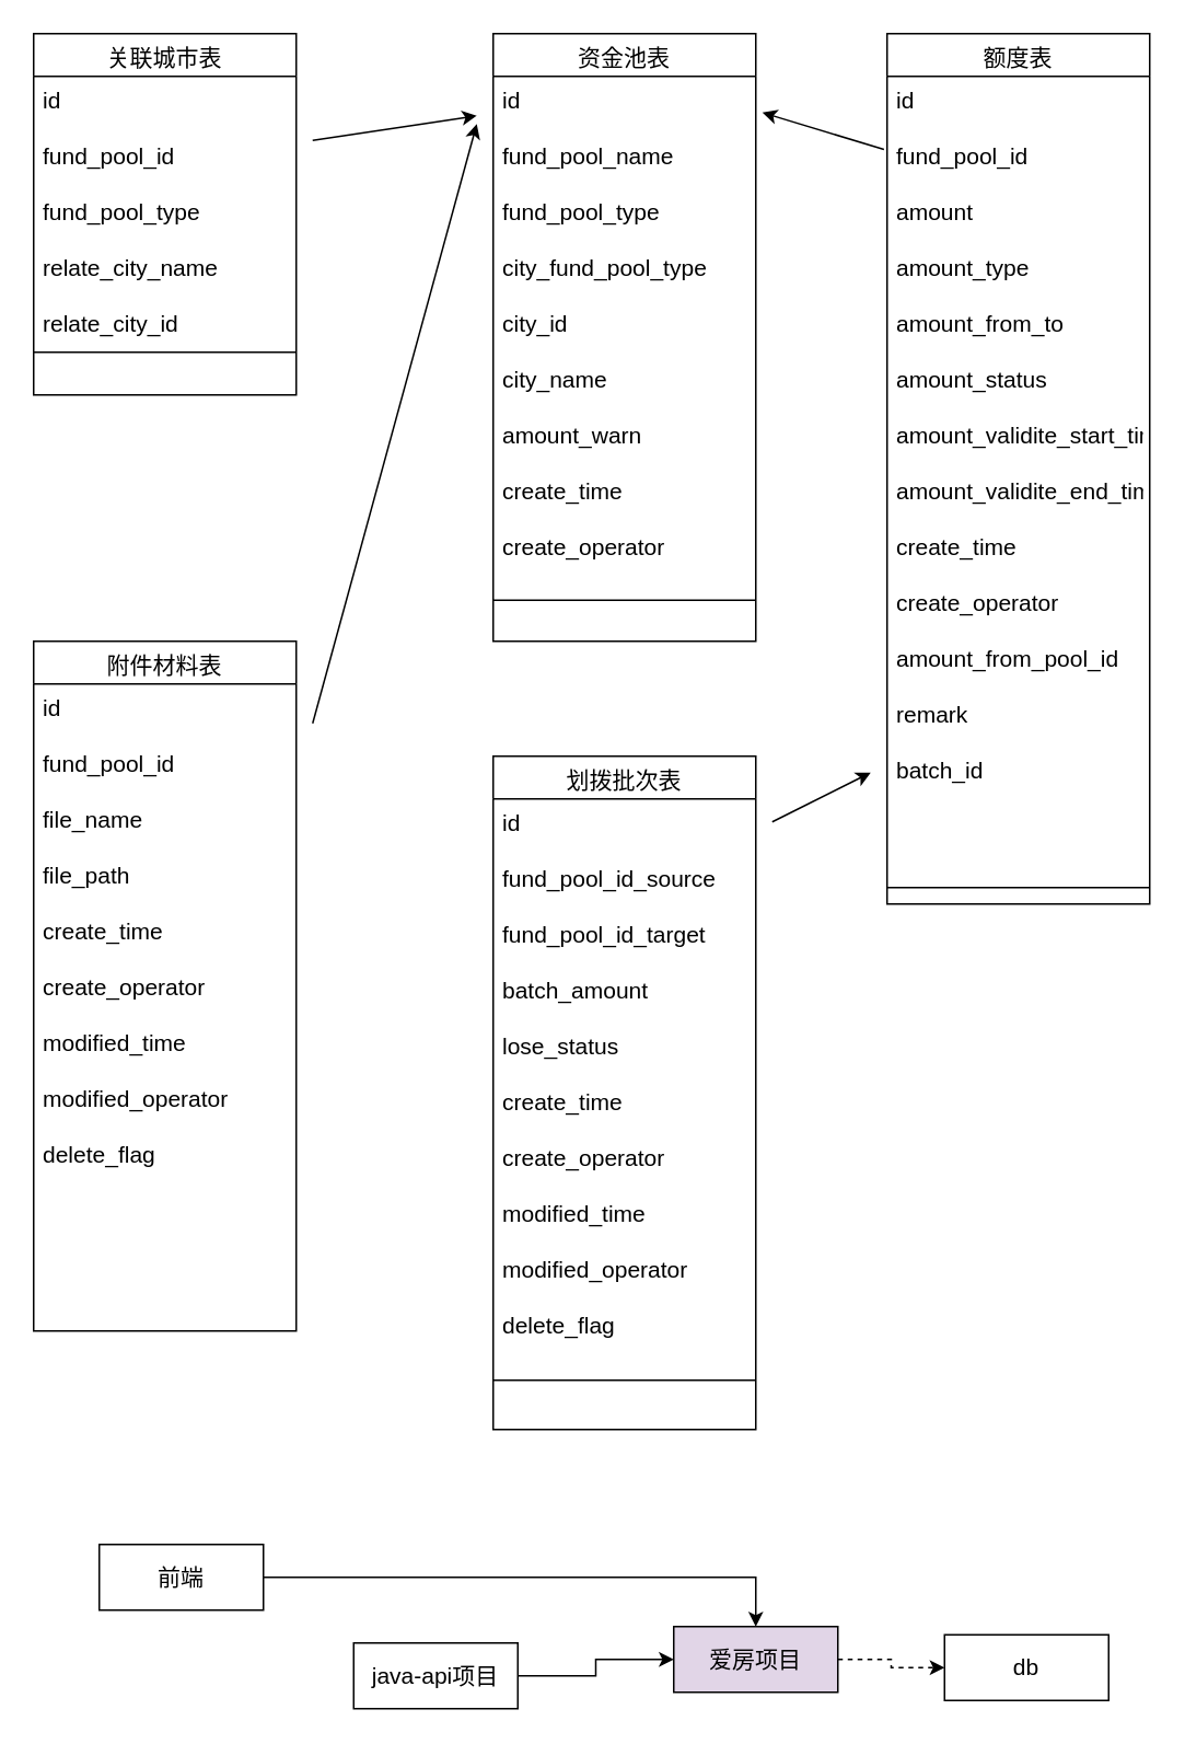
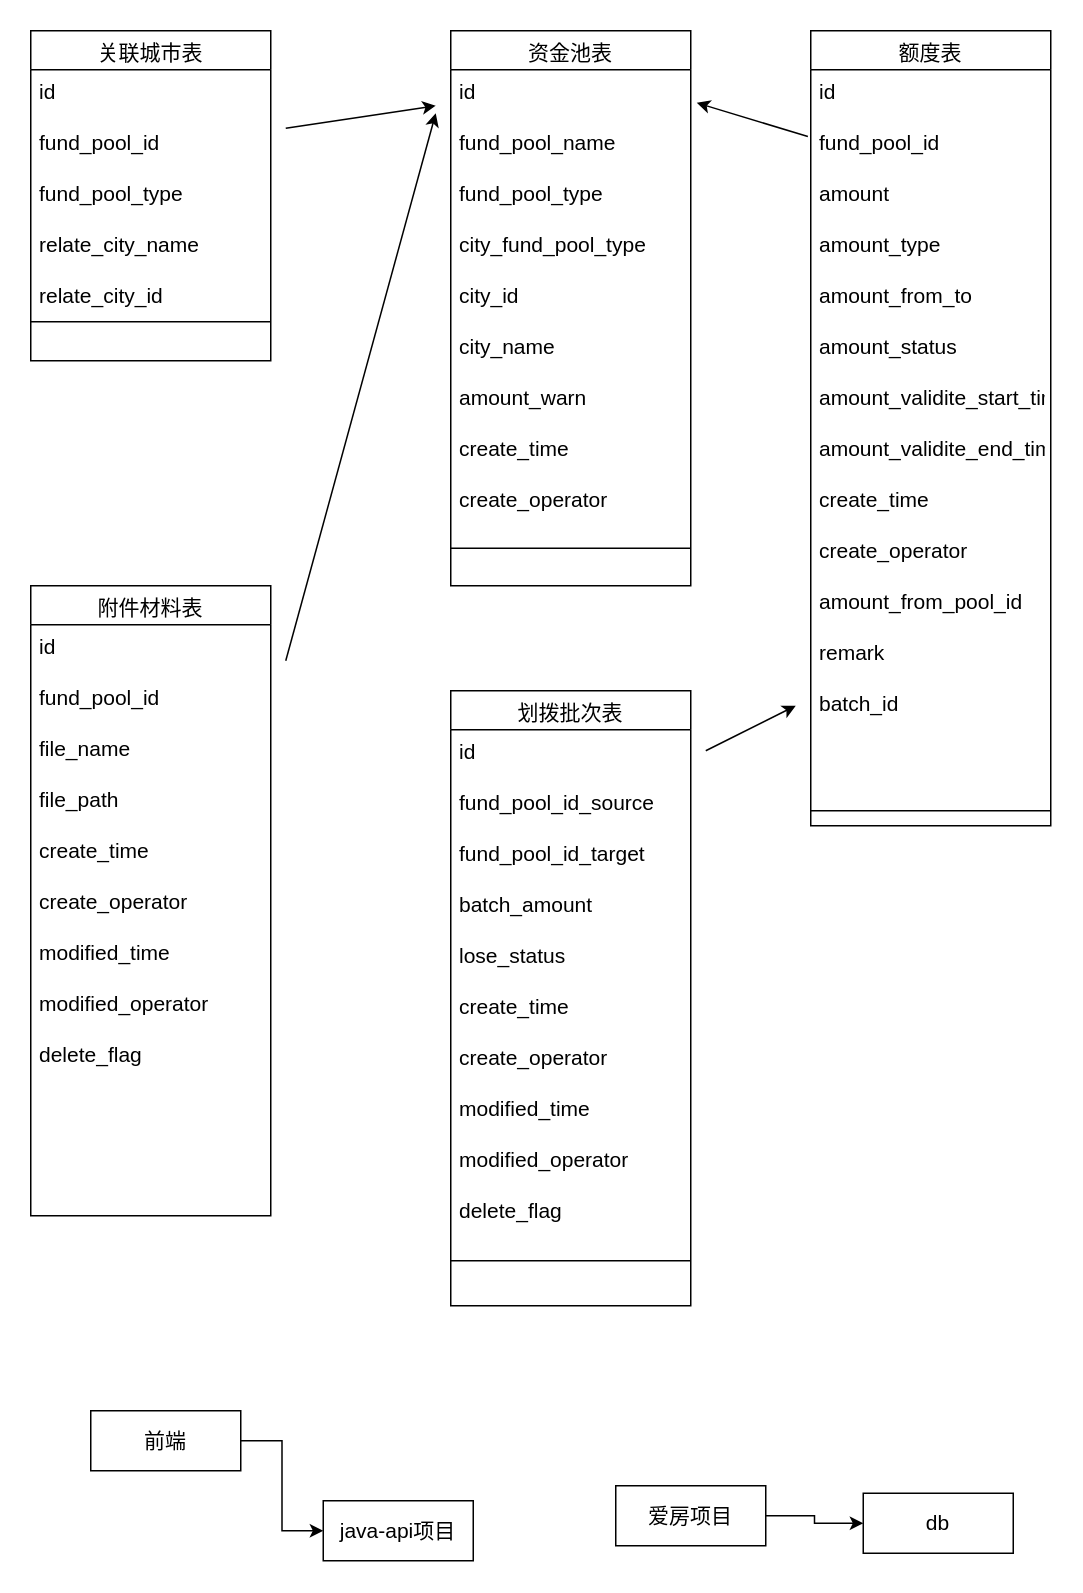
- <mxCell id="16" style="edgeStyle=orthogonalEdgeStyle;rounded=0;orthogonalLoop=1;jettySize=auto;html=1;exitX=1;exitY=0.5;exitDx=0;exitDy=0;" edge="1" parent="1" source="17" target="22"><mxGeometry relative="1" as="geometry" /></mxCell>
+ <mxCell id="16" style="edgeStyle=orthogonalEdgeStyle;rounded=0;orthogonalLoop=1;jettySize=auto;html=1;exitX=1;exitY=0.5;exitDx=0;exitDy=0;entryX=0;entryY=0.5;entryDx=0;entryDy=0;" edge="1" parent="1" source="17" target="19"><mxGeometry relative="1" as="geometry" /></mxCell>
- <mxCell id="22" value="爱房项目" style="rounded=0;whiteSpace=wrap;html=1;shadow=0;fontSize=14;fillColor=#e1d5e7;" vertex="1" parent="1"><mxGeometry x="410" y="990" width="100" height="40" as="geometry" /></mxCell>
+ <mxCell id="22" value="爱房项目" style="rounded=0;whiteSpace=wrap;html=1;shadow=0;fontSize=14;" vertex="1" parent="1"><mxGeometry x="410" y="990" width="100" height="40" as="geometry" /></mxCell>
- <mxCell id="21" value="" style="edgeStyle=orthogonalEdgeStyle;rounded=0;orthogonalLoop=1;jettySize=auto;html=1;dashed=1;" edge="1" parent="1" source="22" target="23"><mxGeometry relative="1" as="geometry" /></mxCell>
+ <mxCell id="21" value="" style="edgeStyle=orthogonalEdgeStyle;rounded=0;orthogonalLoop=1;jettySize=auto;html=1;" edge="1" parent="1" source="22" target="23"><mxGeometry relative="1" as="geometry" /></mxCell>
- <mxCell id="18" value="" style="edgeStyle=orthogonalEdgeStyle;rounded=0;orthogonalLoop=1;jettySize=auto;html=1;" edge="1" parent="1" source="19" target="22"><mxGeometry relative="1" as="geometry" /></mxCell>
